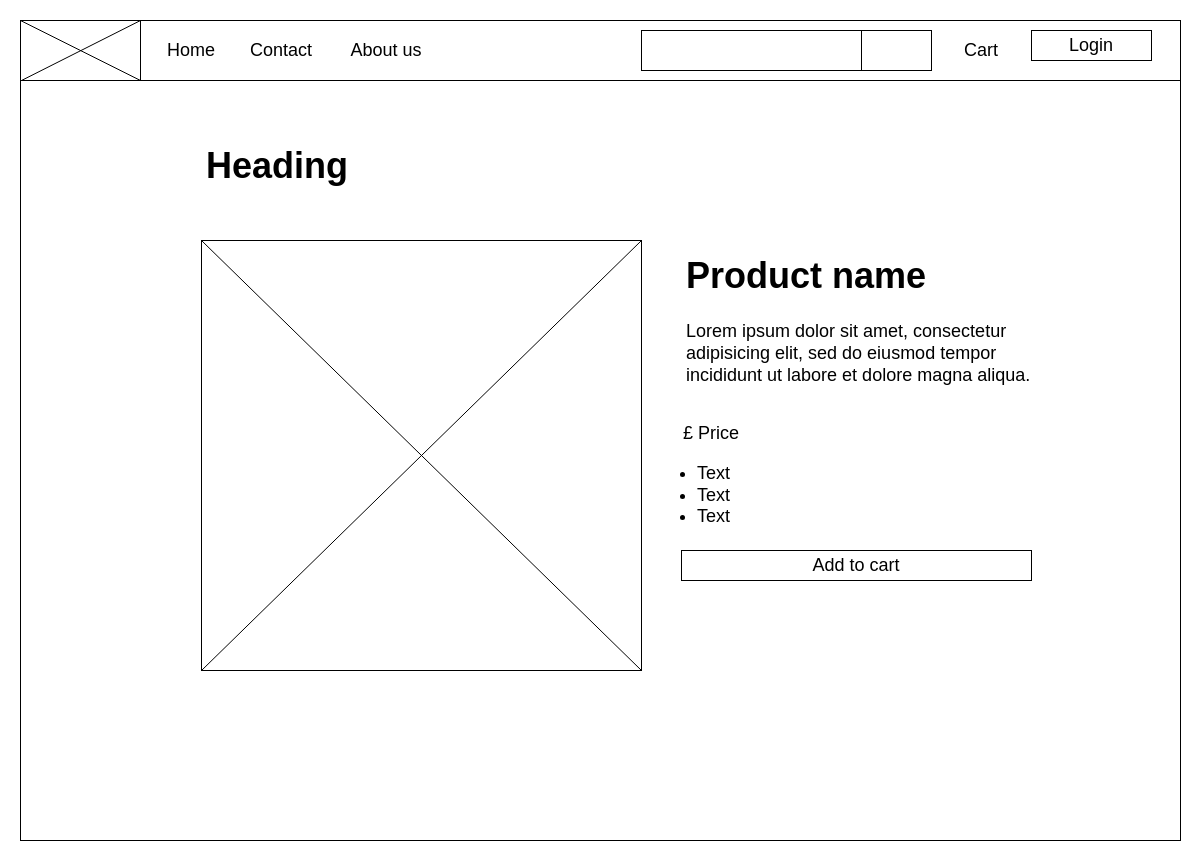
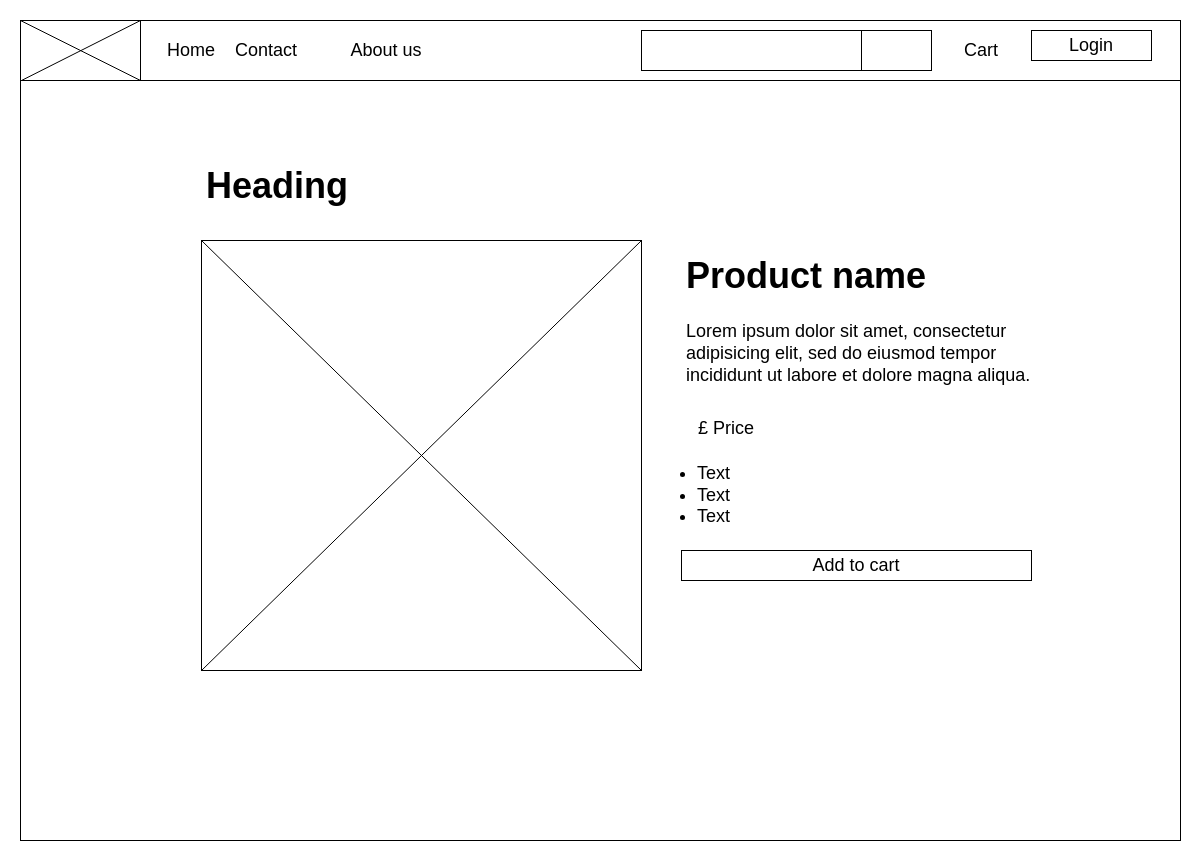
- <mxCell id="8" value="Contact" style="text;html=1;strokeColor=none;fillColor=none;align=center;verticalAlign=middle;whiteSpace=wrap;rounded=0;fontSize=18;" vertex="1" parent="1"><mxGeometry x="251" y="35" width="60" height="30" as="geometry" /></mxCell>
+ <mxCell id="8" value="Contact" style="text;html=1;strokeColor=none;fillColor=none;align=center;verticalAlign=middle;whiteSpace=wrap;rounded=0;fontSize=18;" vertex="1" parent="1"><mxGeometry x="236" y="35" width="60" height="30" as="geometry" /></mxCell>
- <mxCell id="15" value="&lt;h1&gt;Heading&lt;/h1&gt;" style="text;html=1;strokeColor=none;fillColor=none;spacing=5;spacingTop=-20;whiteSpace=wrap;overflow=hidden;rounded=0;fontSize=18;" vertex="1" parent="1"><mxGeometry x="201" y="130" width="190" height="70" as="geometry" /></mxCell>
+ <mxCell id="15" value="&lt;h1&gt;Heading&lt;/h1&gt;" style="text;html=1;strokeColor=none;fillColor=none;spacing=5;spacingTop=-20;whiteSpace=wrap;overflow=hidden;rounded=0;fontSize=18;" vertex="1" parent="1"><mxGeometry x="201" y="150" width="190" height="70" as="geometry" /></mxCell>
- <mxCell id="17" value="£ Price" style="text;html=1;strokeColor=none;fillColor=none;align=center;verticalAlign=middle;whiteSpace=wrap;rounded=0;fontSize=18;" vertex="1" parent="1"><mxGeometry x="681" y="418" width="60" height="30" as="geometry" /></mxCell>
+ <mxCell id="17" value="£ Price" style="text;html=1;strokeColor=none;fillColor=none;align=center;verticalAlign=middle;whiteSpace=wrap;rounded=0;fontSize=18;" vertex="1" parent="1"><mxGeometry x="696" y="413" width="60" height="30" as="geometry" /></mxCell>
